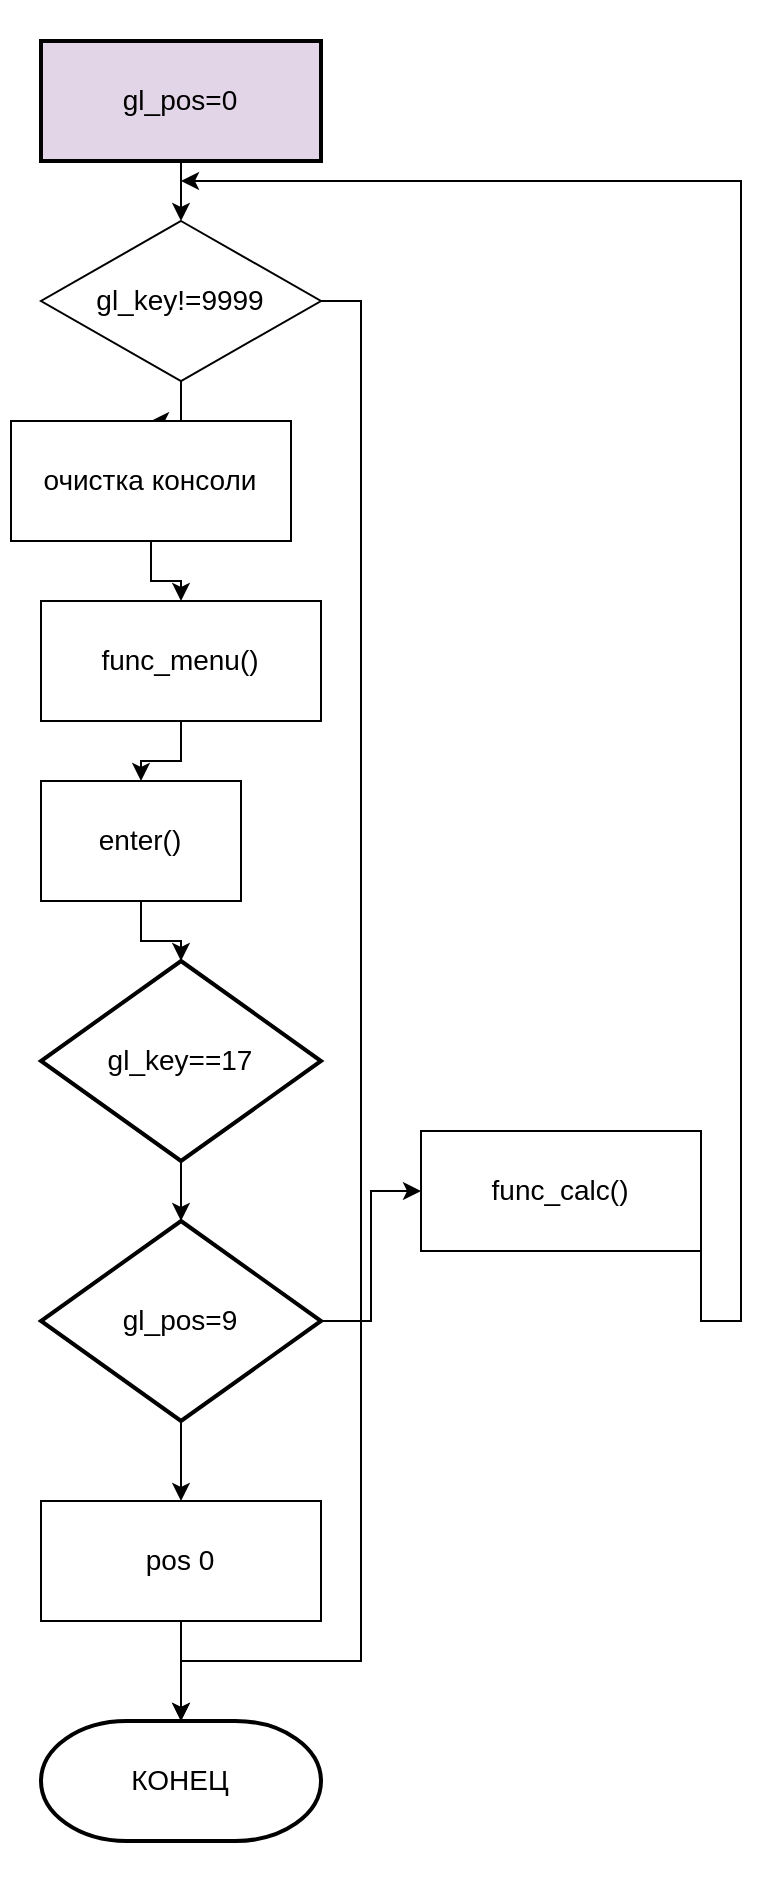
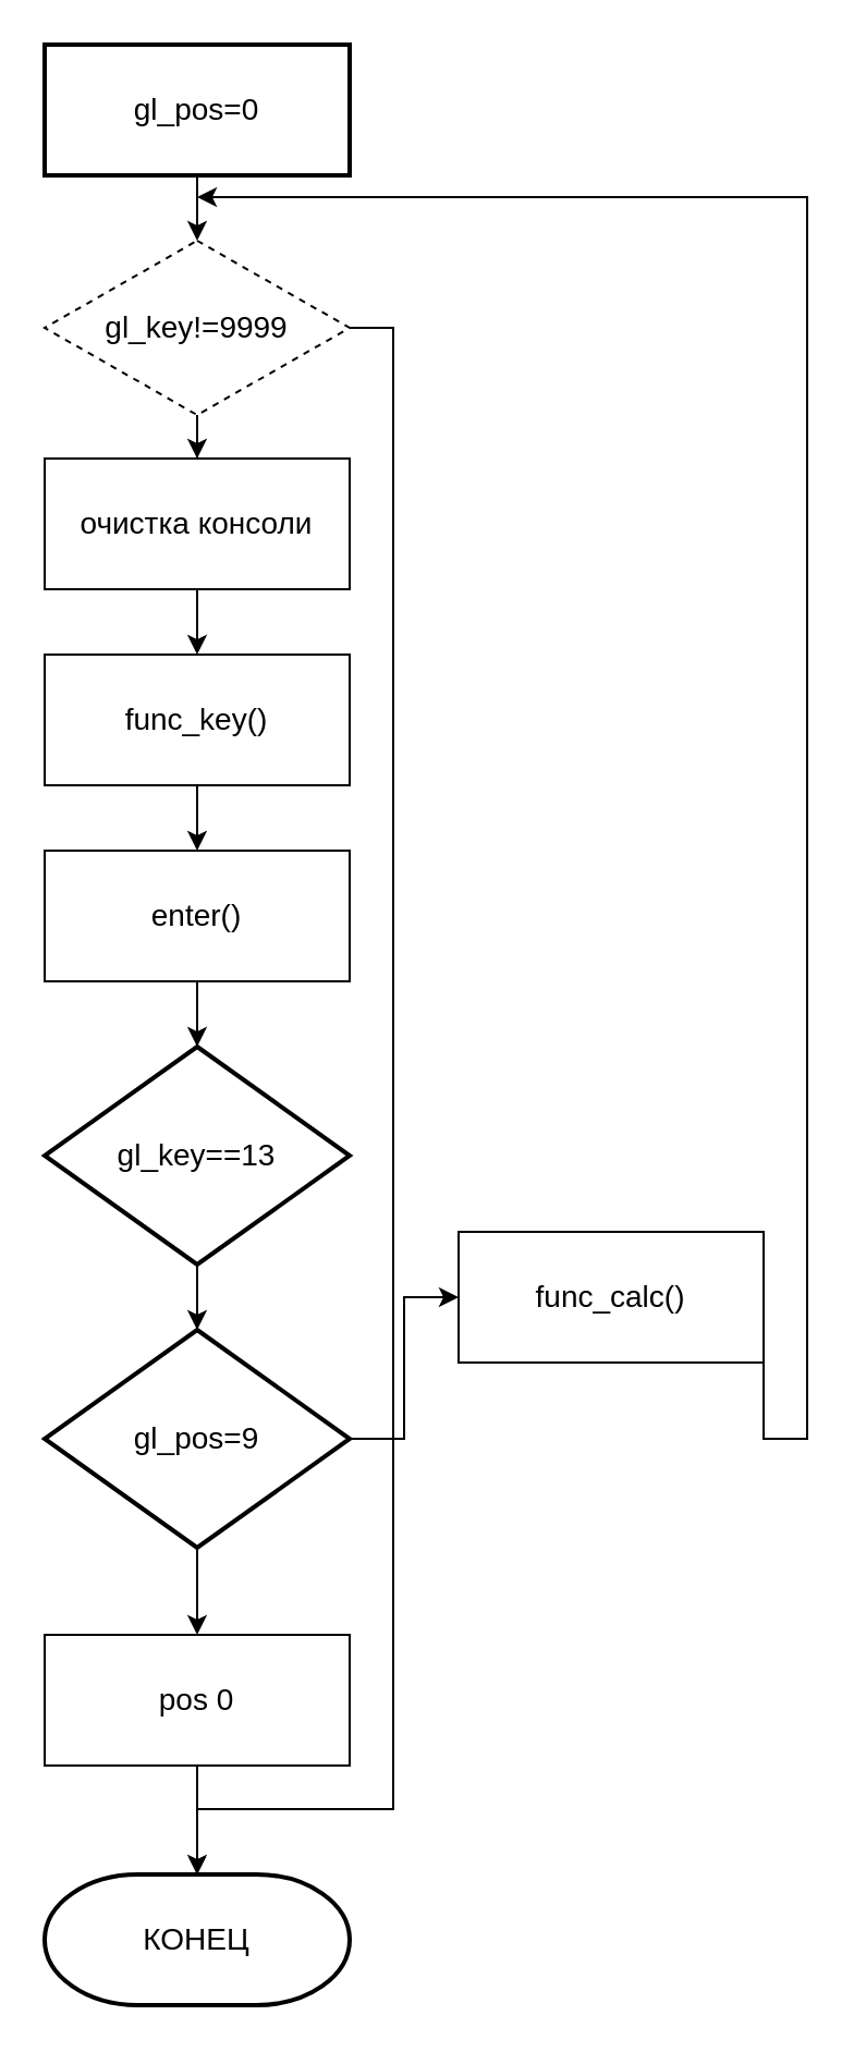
- <mxCell id="3" value="&lt;font style=&quot;font-size: 14px;&quot;&gt;gl_pos=0&lt;/font&gt;" style="whiteSpace=wrap;html=1;strokeWidth=2;fillColor=#e1d5e7;" vertex="1" parent="1"><mxGeometry x="20" y="20" width="140" height="60" as="geometry" /></mxCell>
+ <mxCell id="3" value="&lt;font style=&quot;font-size: 14px;&quot;&gt;gl_pos=0&lt;/font&gt;" style="whiteSpace=wrap;html=1;strokeWidth=2;" vertex="1" parent="1"><mxGeometry x="20" y="20" width="140" height="60" as="geometry" /></mxCell>
- <mxCell id="6" value="&lt;font style=&quot;font-size: 14px;&quot;&gt;gl_key!=9999&lt;/font&gt;" style="rhombus;whiteSpace=wrap;html=1;" vertex="1" parent="1"><mxGeometry x="20" y="110" width="140" height="80" as="geometry" /></mxCell>
+ <mxCell id="6" value="&lt;font style=&quot;font-size: 14px;&quot;&gt;gl_key!=9999&lt;/font&gt;" style="rhombus;whiteSpace=wrap;html=1;dashed=1;" vertex="1" parent="1"><mxGeometry x="20" y="110" width="140" height="80" as="geometry" /></mxCell>
- <mxCell id="5" style="edgeStyle=orthogonalEdgeStyle;rounded=0;orthogonalLoop=1;jettySize=auto;html=1;exitX=1;exitY=0.5;exitDx=0;exitDy=0;entryX=0.5;entryY=0;entryDx=0;entryDy=0;entryPerimeter=0;" edge="1" parent="1" source="6" target="22"><mxGeometry relative="1" as="geometry"><mxPoint x="180" y="820" as="targetPoint" /><Array as="points"><mxPoint x="180" y="150" /><mxPoint x="180" y="830" /><mxPoint x="90" y="830" /></Array></mxGeometry></mxCell>
+ <mxCell id="5" style="edgeStyle=orthogonalEdgeStyle;rounded=0;orthogonalLoop=1;jettySize=auto;html=1;exitX=1;exitY=0.5;exitDx=0;exitDy=0;entryX=0.5;entryY=0;entryDx=0;entryDy=0;entryPerimeter=0;endArrow=open;" edge="1" parent="1" source="6" target="22"><mxGeometry relative="1" as="geometry"><mxPoint x="180" y="820" as="targetPoint" /><Array as="points"><mxPoint x="180" y="150" /><mxPoint x="180" y="830" /><mxPoint x="90" y="830" /></Array></mxGeometry></mxCell>
- <mxCell id="8" value="&lt;font style=&quot;font-size: 14px;&quot;&gt;очистка консоли&lt;/font&gt;" style="whiteSpace=wrap;html=1;" vertex="1" parent="1"><mxGeometry x="5" y="210" width="140" height="60" as="geometry" /></mxCell>
+ <mxCell id="8" value="&lt;font style=&quot;font-size: 14px;&quot;&gt;очистка консоли&lt;/font&gt;" style="whiteSpace=wrap;html=1;" vertex="1" parent="1"><mxGeometry x="20" y="210" width="140" height="60" as="geometry" /></mxCell>
- <mxCell id="10" value="&lt;font style=&quot;font-size: 14px;&quot;&gt;func_menu()&lt;/font&gt;" style="whiteSpace=wrap;html=1;" vertex="1" parent="1"><mxGeometry x="20" y="300" width="140" height="60" as="geometry" /></mxCell>
+ <mxCell id="10" value="&lt;font style=&quot;font-size: 14px;&quot;&gt;func_key()&lt;/font&gt;" style="whiteSpace=wrap;html=1;" vertex="1" parent="1"><mxGeometry x="20" y="300" width="140" height="60" as="geometry" /></mxCell>
- <mxCell id="12" value="&lt;font style=&quot;font-size: 14px;&quot;&gt;enter()&lt;/font&gt;" style="whiteSpace=wrap;html=1;" vertex="1" parent="1"><mxGeometry x="20" y="390" width="100" height="60" as="geometry" /></mxCell>
+ <mxCell id="12" value="&lt;font style=&quot;font-size: 14px;&quot;&gt;enter()&lt;/font&gt;" style="whiteSpace=wrap;html=1;" vertex="1" parent="1"><mxGeometry x="20" y="390" width="140" height="60" as="geometry" /></mxCell>
- <mxCell id="14" value="&lt;font style=&quot;font-size: 14px;&quot;&gt;gl_key==17&lt;/font&gt;" style="strokeWidth=2;html=1;shape=mxgraph.flowchart.decision;whiteSpace=wrap;" vertex="1" parent="1"><mxGeometry x="20" y="480" width="140" height="100" as="geometry" /></mxCell>
+ <mxCell id="14" value="&lt;font style=&quot;font-size: 14px;&quot;&gt;gl_key==13&lt;/font&gt;" style="strokeWidth=2;html=1;shape=mxgraph.flowchart.decision;whiteSpace=wrap;" vertex="1" parent="1"><mxGeometry x="20" y="480" width="140" height="100" as="geometry" /></mxCell>
